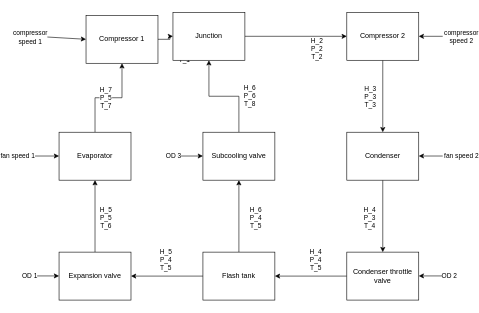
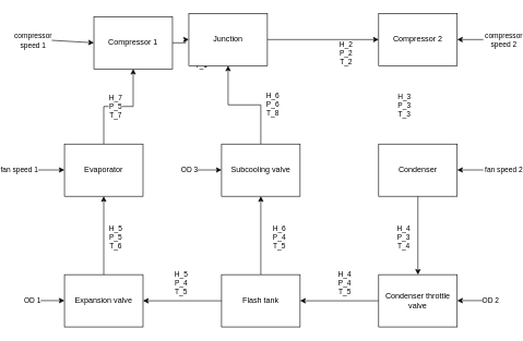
- <mxCell id="5" style="edgeStyle=orthogonalEdgeStyle;rounded=0;orthogonalLoop=1;jettySize=auto;html=1;" parent="1" source="6" target="8" edge="1"><mxGeometry relative="1" as="geometry" /></mxCell>
